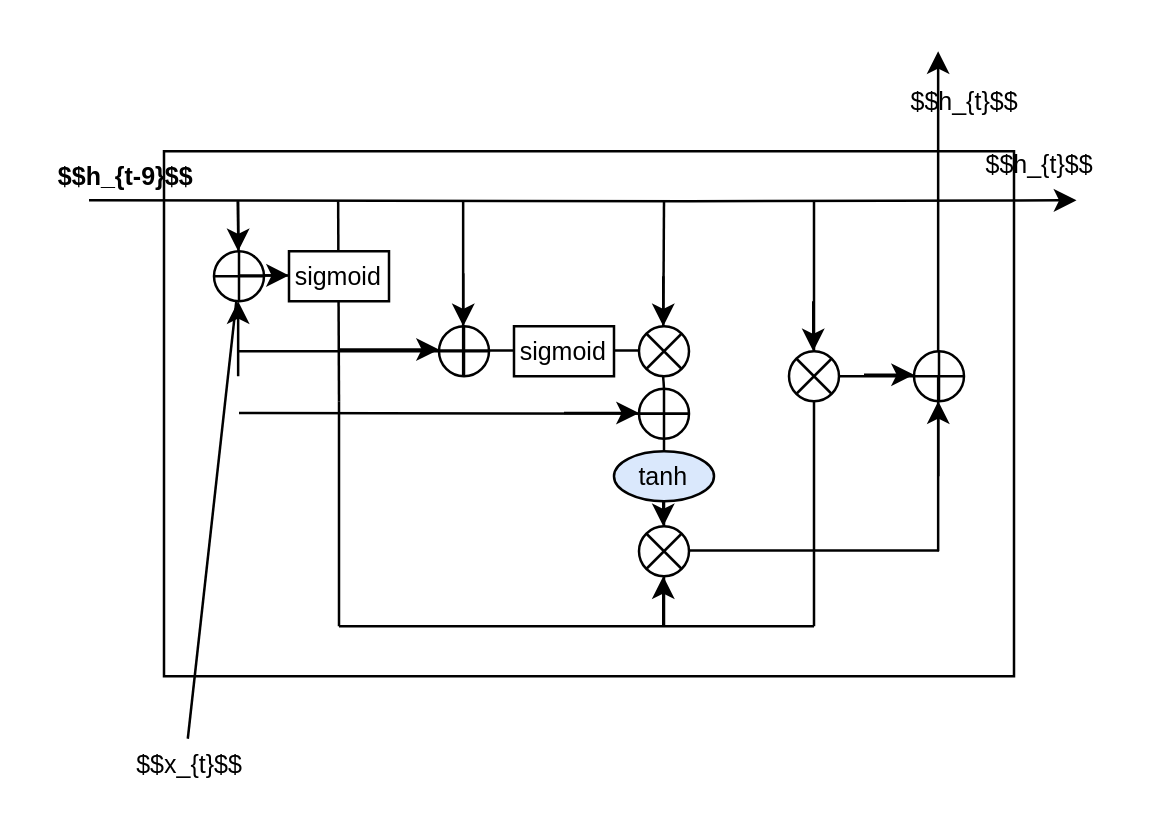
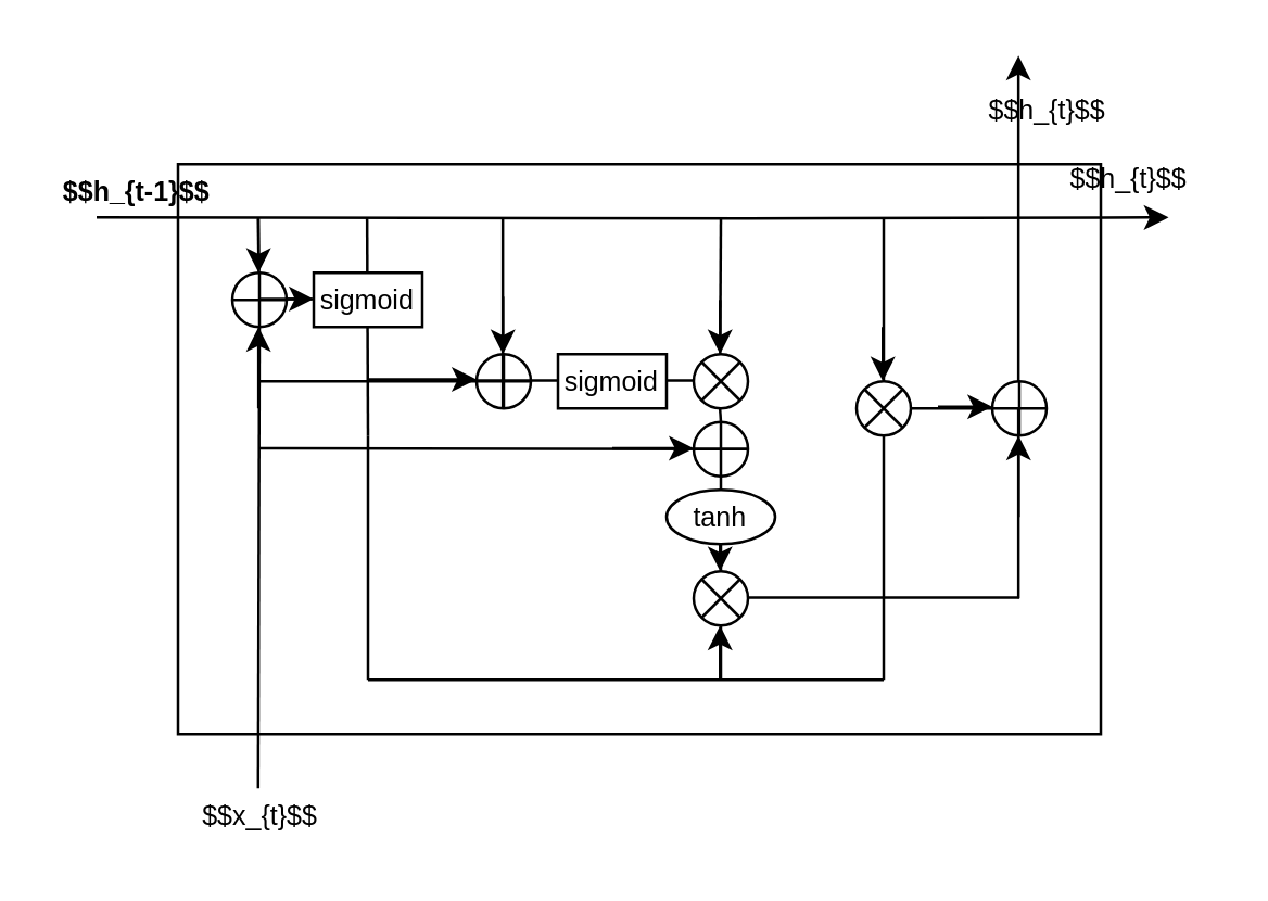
- <mxCell id="5" value="&lt;b&gt;$$h_{t-9}$$&lt;/b&gt;" style="text;html=1;strokeColor=none;fillColor=none;align=center;verticalAlign=middle;whiteSpace=wrap;rounded=0;fontSize=10;" vertex="1" parent="1"><mxGeometry x="20" y="55" width="60" height="30" as="geometry" /></mxCell>
+ <mxCell id="5" value="&lt;b&gt;$$h_{t-1}$$&lt;/b&gt;" style="text;html=1;strokeColor=none;fillColor=none;align=center;verticalAlign=middle;whiteSpace=wrap;rounded=0;fontSize=10;" vertex="1" parent="1"><mxGeometry x="20" y="55" width="60" height="30" as="geometry" /></mxCell>
- <mxCell id="44" value="&lt;font style=&quot;font-size: 10px&quot;&gt;tanh&lt;/font&gt;" style="ellipse;whiteSpace=wrap;html=1;fillColor=#dae8fc;" vertex="1" parent="1"><mxGeometry x="245" y="180" width="40" height="20" as="geometry" /></mxCell>
+ <mxCell id="44" value="&lt;font style=&quot;font-size: 10px&quot;&gt;tanh&lt;/font&gt;" style="ellipse;whiteSpace=wrap;html=1;" vertex="1" parent="1"><mxGeometry x="245" y="180" width="40" height="20" as="geometry" /></mxCell>
- <mxCell id="8" value="$$x_{t}$$" style="text;html=1;align=center;verticalAlign=middle;resizable=0;points=[];autosize=1;strokeColor=none;fillColor=none;fontSize=10;" vertex="1" parent="1"><mxGeometry x="45" y="295" width="60" height="20" as="geometry" /></mxCell>
+ <mxCell id="8" value="$$x_{t}$$" style="text;html=1;align=center;verticalAlign=middle;resizable=0;points=[];autosize=1;strokeColor=none;fillColor=none;fontSize=10;" vertex="1" parent="1"><mxGeometry x="65" y="290" width="60" height="20" as="geometry" /></mxCell>
